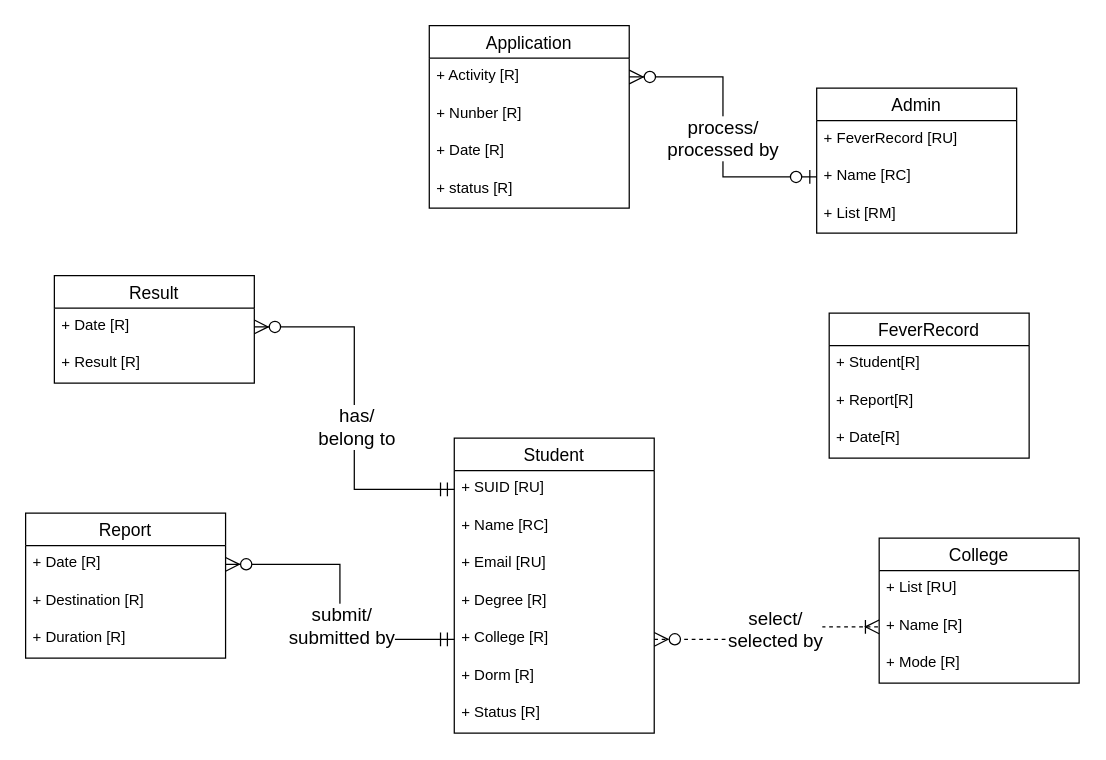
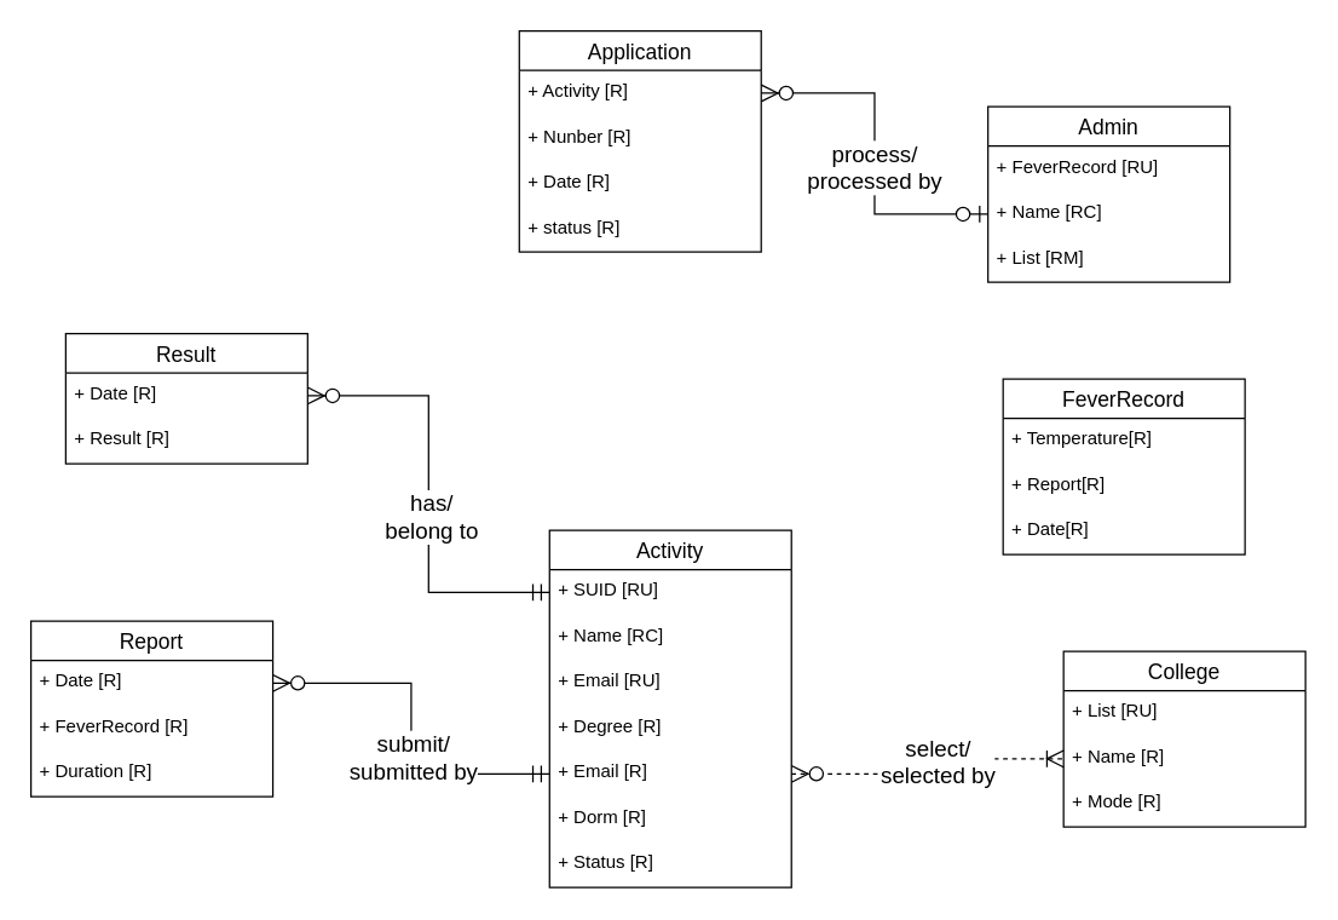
- <mxCell id="31" value="+ Student[R]&#10;" style="text;strokeColor=none;fillColor=none;spacingLeft=4;spacingRight=4;overflow=hidden;rotatable=0;points=[[0,0.5],[1,0.5]];portConstraint=eastwest;fontSize=12;" parent="30" vertex="1"><mxGeometry y="26" width="160" height="30" as="geometry" /></mxCell>
+ <mxCell id="31" value="+ Temperature[R]&#10;" style="text;strokeColor=none;fillColor=none;spacingLeft=4;spacingRight=4;overflow=hidden;rotatable=0;points=[[0,0.5],[1,0.5]];portConstraint=eastwest;fontSize=12;" parent="30" vertex="1"><mxGeometry y="26" width="160" height="30" as="geometry" /></mxCell>
- <mxCell id="3" value="Student" style="swimlane;fontStyle=0;childLayout=stackLayout;horizontal=1;startSize=26;horizontalStack=0;resizeParent=1;resizeParentMax=0;resizeLast=0;collapsible=1;marginBottom=0;align=center;fontSize=14;" parent="1" vertex="1"><mxGeometry x="363" y="350" width="160" height="236" as="geometry" /></mxCell>
+ <mxCell id="3" value="Activity" style="swimlane;fontStyle=0;childLayout=stackLayout;horizontal=1;startSize=26;horizontalStack=0;resizeParent=1;resizeParentMax=0;resizeLast=0;collapsible=1;marginBottom=0;align=center;fontSize=14;" parent="1" vertex="1"><mxGeometry x="363" y="350" width="160" height="236" as="geometry" /></mxCell>
- <mxCell id="19" value="+ Destination [R]" style="text;strokeColor=none;fillColor=none;spacingLeft=4;spacingRight=4;overflow=hidden;rotatable=0;points=[[0,0.5],[1,0.5]];portConstraint=eastwest;fontSize=12;" parent="17" vertex="1"><mxGeometry y="56" width="160" height="30" as="geometry" /></mxCell>
+ <mxCell id="19" value="+ FeverRecord [R]" style="text;strokeColor=none;fillColor=none;spacingLeft=4;spacingRight=4;overflow=hidden;rotatable=0;points=[[0,0.5],[1,0.5]];portConstraint=eastwest;fontSize=12;" parent="17" vertex="1"><mxGeometry y="56" width="160" height="30" as="geometry" /></mxCell>
- <mxCell id="8" value="+ College [R]" style="text;strokeColor=none;fillColor=none;spacingLeft=4;spacingRight=4;overflow=hidden;rotatable=0;points=[[0,0.5],[1,0.5]];portConstraint=eastwest;fontSize=12;" parent="3" vertex="1"><mxGeometry y="146" width="160" height="30" as="geometry" /></mxCell>
+ <mxCell id="8" value="+ Email [R]" style="text;strokeColor=none;fillColor=none;spacingLeft=4;spacingRight=4;overflow=hidden;rotatable=0;points=[[0,0.5],[1,0.5]];portConstraint=eastwest;fontSize=12;" parent="3" vertex="1"><mxGeometry y="146" width="160" height="30" as="geometry" /></mxCell>
